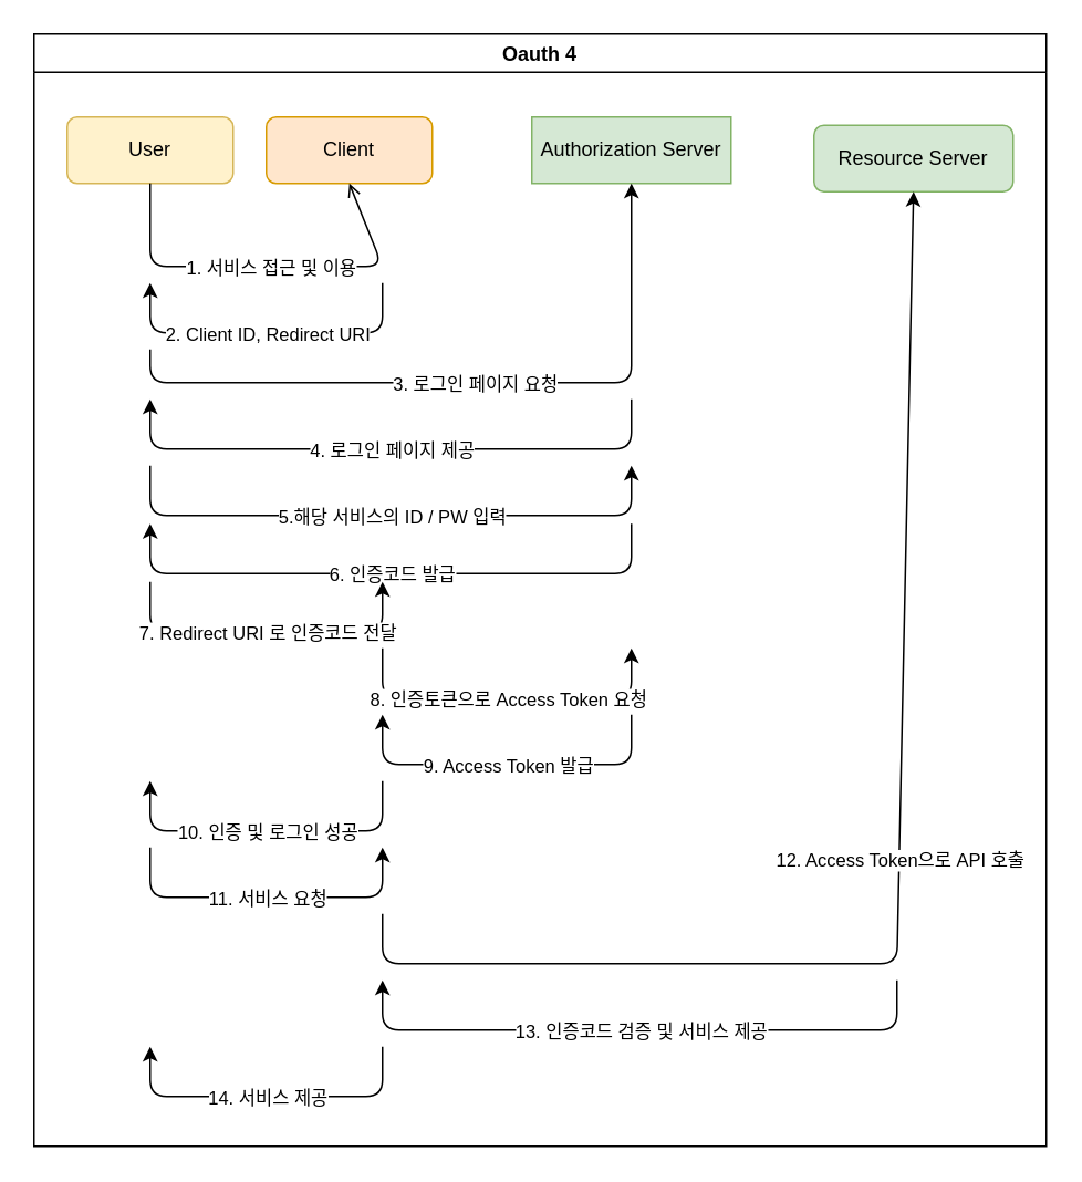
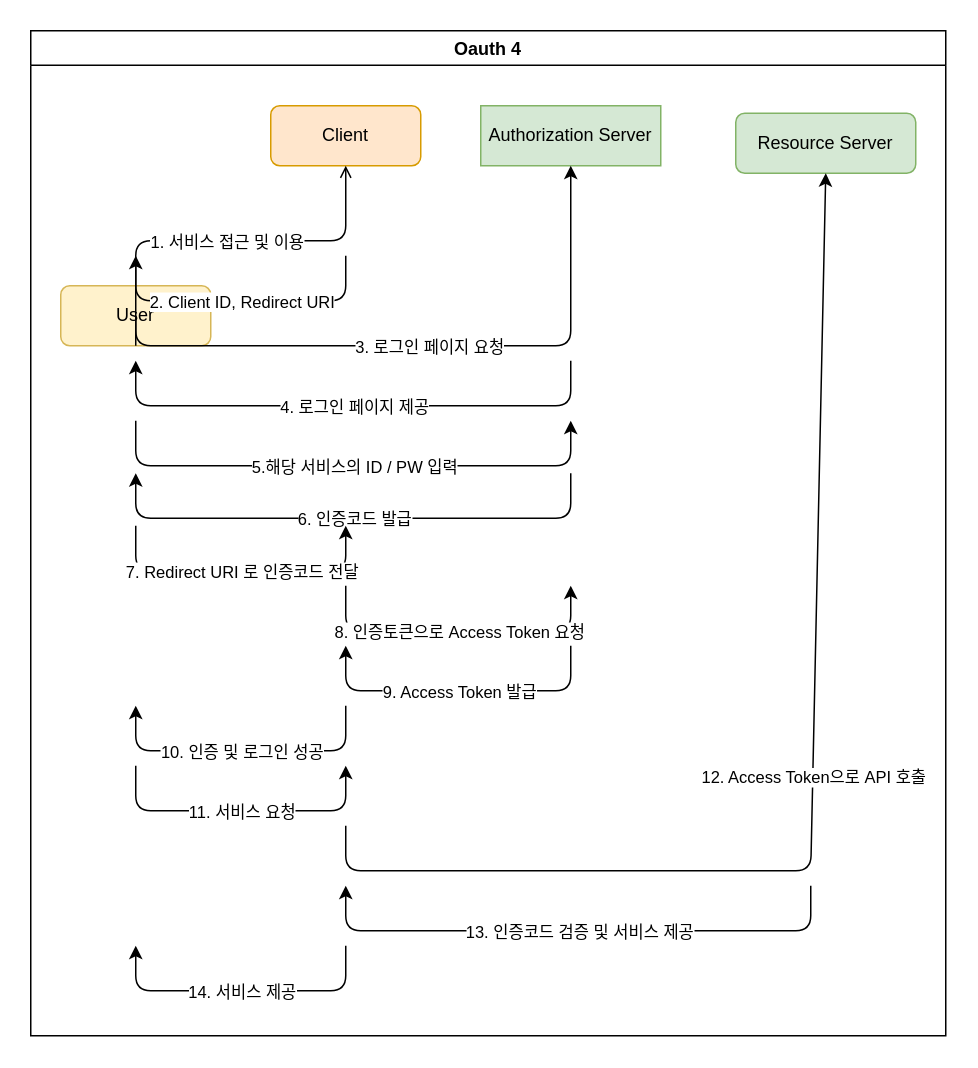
- <mxCell id="2" value="User" style="rounded=1;whiteSpace=wrap;html=1;fillColor=#fff2cc;strokeColor=#d6b656;" vertex="1" parent="1"><mxGeometry x="40" y="70" width="100" height="40" as="geometry" /></mxCell>
+ <mxCell id="2" value="User" style="rounded=1;whiteSpace=wrap;html=1;fillColor=#fff2cc;strokeColor=#d6b656;" vertex="1" parent="1"><mxGeometry x="40" y="190" width="100" height="40" as="geometry" /></mxCell>
- <mxCell id="3" value="Client" style="rounded=1;whiteSpace=wrap;html=1;fillColor=#ffe6cc;strokeColor=#d79b00;" vertex="1" parent="1"><mxGeometry x="160" y="70" width="100" height="40" as="geometry" /></mxCell>
+ <mxCell id="3" value="Client" style="rounded=1;whiteSpace=wrap;html=1;fillColor=#ffe6cc;strokeColor=#d79b00;" vertex="1" parent="1"><mxGeometry x="180" y="70" width="100" height="40" as="geometry" /></mxCell>
